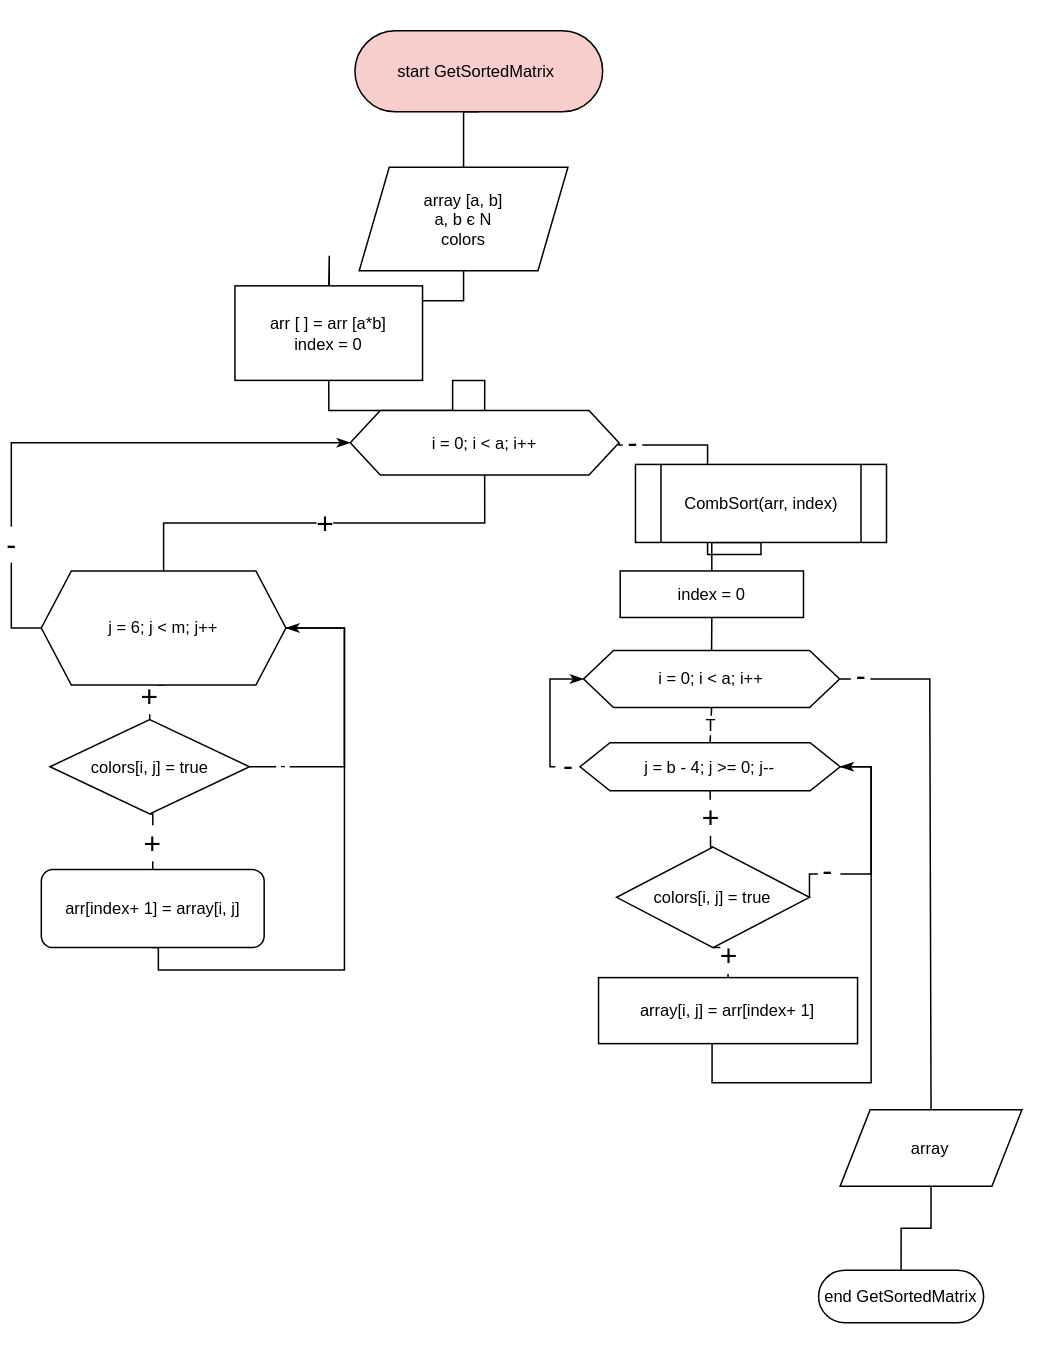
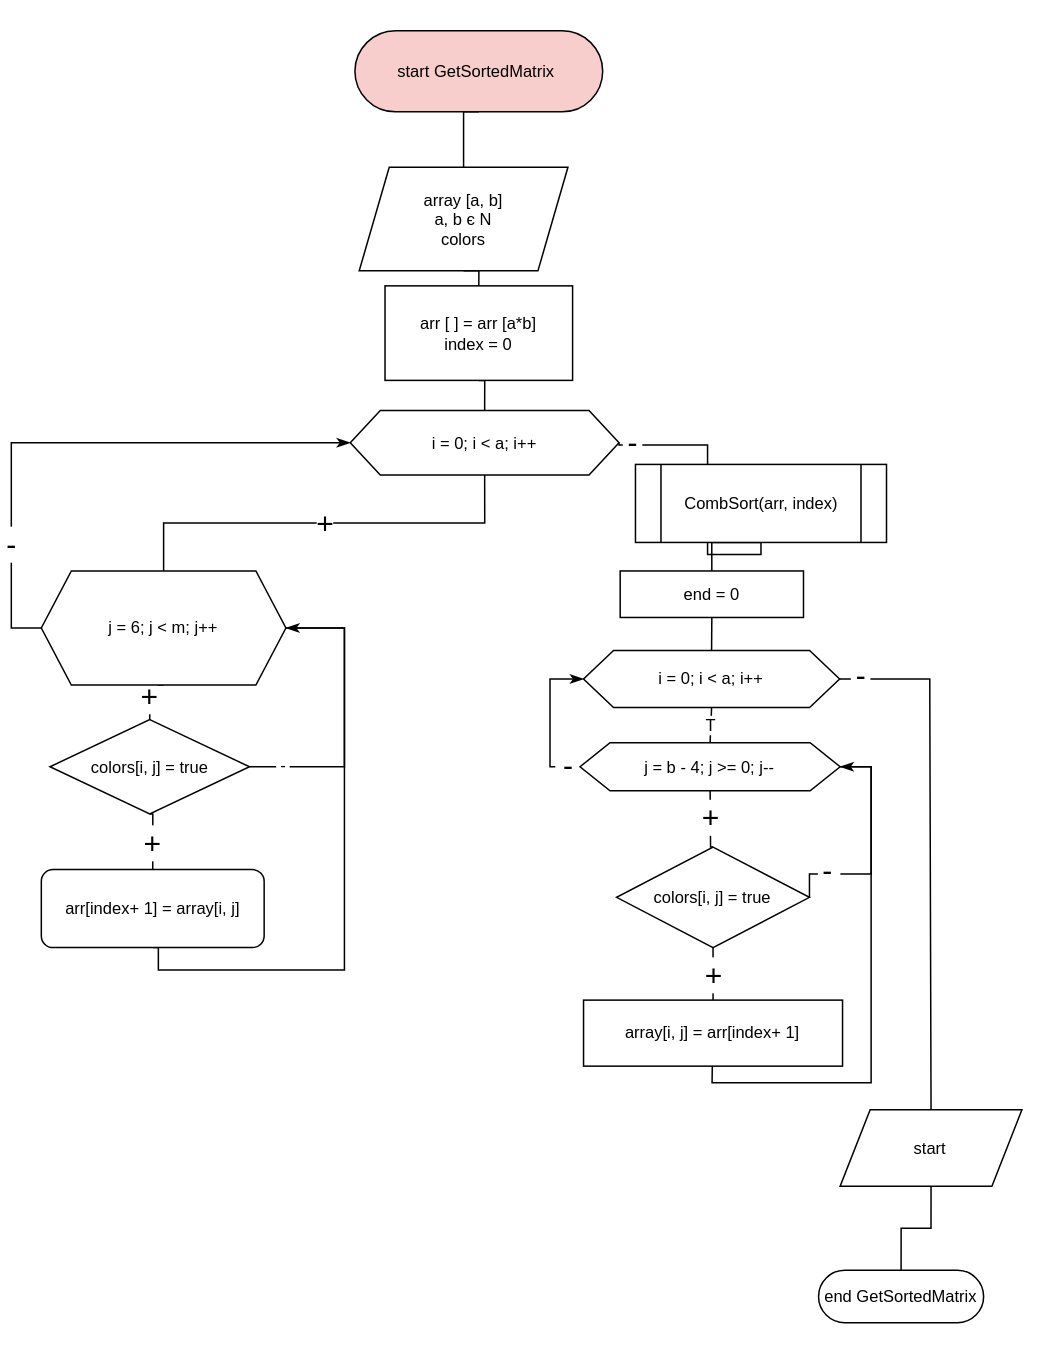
- <mxCell id="7" value="arr [ ] = arr [a*b]&lt;br&gt;index = 0" style="rounded=0;whiteSpace=wrap;html=1;hachureGap=4;strokeColor=default;fontFamily=Helvetica;fontSize=11;fontColor=default;fillColor=default;" parent="1" vertex="1"><mxGeometry x="149.05" y="190" width="125" height="63" as="geometry" /></mxCell>
+ <mxCell id="7" value="arr [ ] = arr [a*b]&lt;br&gt;index = 0" style="rounded=0;whiteSpace=wrap;html=1;hachureGap=4;strokeColor=default;fontFamily=Helvetica;fontSize=11;fontColor=default;fillColor=default;" parent="1" vertex="1"><mxGeometry x="249.05" y="190" width="125" height="63" as="geometry" /></mxCell>
- <mxCell id="22" value="index = 0" style="rounded=0;whiteSpace=wrap;html=1;hachureGap=4;strokeColor=default;fontFamily=Helvetica;fontSize=11;fontColor=default;fillColor=default;" parent="1" vertex="1"><mxGeometry x="405.77" y="380" width="122.15" height="31" as="geometry" /></mxCell>
+ <mxCell id="22" value="end = 0" style="rounded=0;whiteSpace=wrap;html=1;hachureGap=4;strokeColor=default;fontFamily=Helvetica;fontSize=11;fontColor=default;fillColor=default;" parent="1" vertex="1"><mxGeometry x="405.77" y="380" width="122.15" height="31" as="geometry" /></mxCell>
- <mxCell id="33" value="array[i, j] = arr[index+ 1]" style="rounded=0;whiteSpace=wrap;html=1;hachureGap=4;strokeColor=default;fontFamily=Helvetica;fontSize=11;fontColor=default;fillColor=default;" parent="1" vertex="1"><mxGeometry x="391.35" y="651" width="172.6" height="44" as="geometry" /></mxCell>
+ <mxCell id="33" value="array[i, j] = arr[index+ 1]" style="rounded=0;whiteSpace=wrap;html=1;hachureGap=4;strokeColor=default;fontFamily=Helvetica;fontSize=11;fontColor=default;fillColor=default;" parent="1" vertex="1"><mxGeometry x="381.35" y="666" width="172.6" height="44" as="geometry" /></mxCell>
- <mxCell id="35" value="array" style="shape=parallelogram;perimeter=parallelogramPerimeter;whiteSpace=wrap;html=1;fixedSize=1;rounded=1;hachureGap=4;strokeColor=default;fontFamily=Helvetica;fontSize=11;fontColor=default;fillColor=default;arcSize=0;size=20;" parent="1" vertex="1"><mxGeometry x="552.35" y="739" width="121.15" height="51" as="geometry" /></mxCell>
+ <mxCell id="35" value="start" style="shape=parallelogram;perimeter=parallelogramPerimeter;whiteSpace=wrap;html=1;fixedSize=1;rounded=1;hachureGap=4;strokeColor=default;fontFamily=Helvetica;fontSize=11;fontColor=default;fillColor=default;arcSize=0;size=20;" parent="1" vertex="1"><mxGeometry x="552.35" y="739" width="121.15" height="51" as="geometry" /></mxCell>
